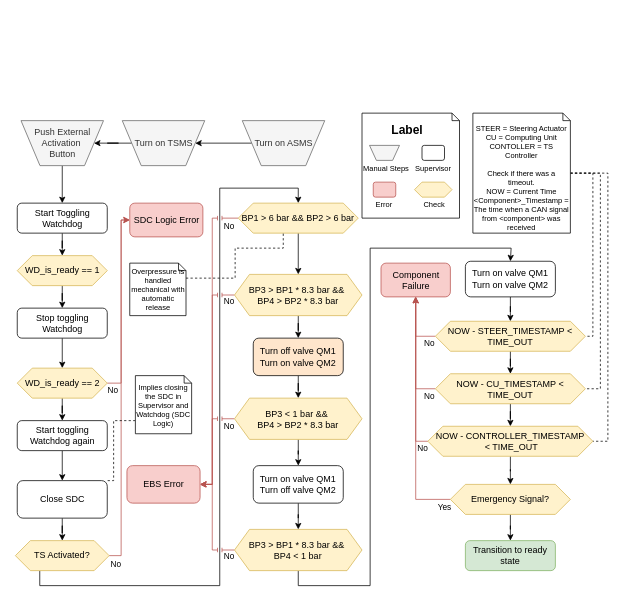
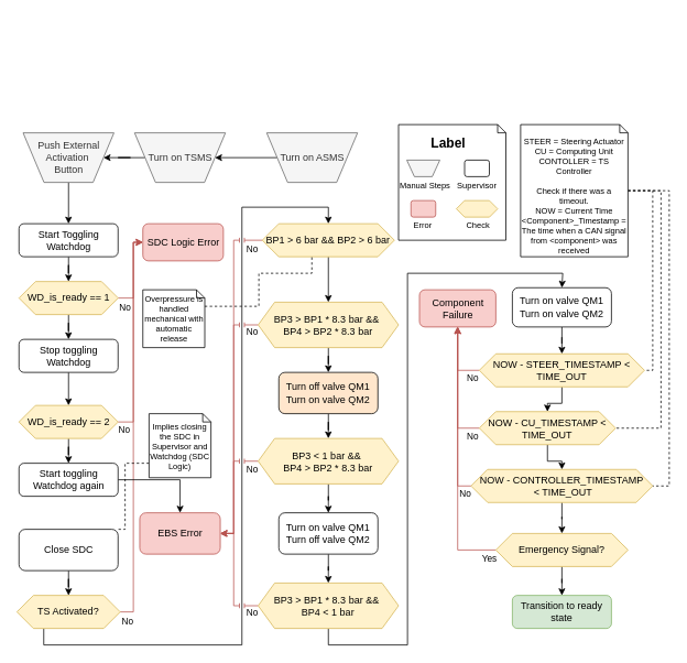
+ <mxCell id="27" style="edgeStyle=orthogonalEdgeStyle;rounded=0;orthogonalLoop=1;jettySize=auto;html=1;entryX=0;entryY=0.5;entryDx=0;entryDy=0;fillColor=#f8cecc;strokeColor=#b85450;" parent="1" source="29" target="71" edge="1"><mxGeometry relative="1" as="geometry"><Array as="points"><mxPoint x="161" y="360" /><mxPoint x="161" y="293" /></Array></mxGeometry></mxCell>
+ <mxCell id="28" value="No" style="edgeLabel;html=1;align=center;verticalAlign=middle;resizable=0;points=[];" parent="27" vertex="1" connectable="0"><mxGeometry x="-0.839" relative="1" as="geometry"><mxPoint y="11" as="offset" /></mxGeometry></mxCell>
- <mxCell id="61" value="NOW - CU_TIMESTAMP &amp;lt; TIME_OUT" style="shape=hexagon;perimeter=hexagonPerimeter2;whiteSpace=wrap;html=1;fixedSize=1;fillColor=#fff2cc;strokeColor=#d6b656;" parent="1" vertex="1"><mxGeometry x="580" y="497.5" width="200" height="40" as="geometry" /></mxCell>
+ <mxCell id="61" value="NOW - CU_TIMESTAMP &amp;lt; TIME_OUT" style="shape=hexagon;perimeter=hexagonPerimeter2;whiteSpace=wrap;html=1;fixedSize=1;fillColor=#fff2cc;strokeColor=#d6b656;" parent="1" vertex="1"><mxGeometry x="580" y="497.5" width="165" height="40" as="geometry" /></mxCell>
- <mxCell id="25" style="edgeStyle=orthogonalEdgeStyle;rounded=0;orthogonalLoop=1;jettySize=auto;html=1;" parent="1" source="26" target="15" edge="1"><mxGeometry relative="1" as="geometry" /></mxCell>
+ <mxCell id="25" style="edgeStyle=orthogonalEdgeStyle;rounded=0;orthogonalLoop=1;jettySize=auto;html=1;" parent="1" source="26" target="70" edge="1"><mxGeometry relative="1" as="geometry" /></mxCell>
